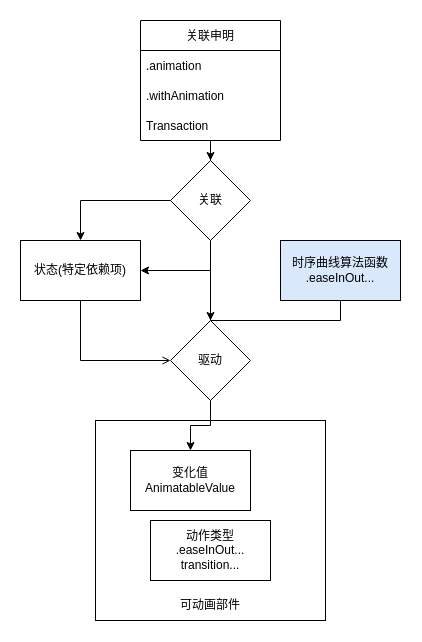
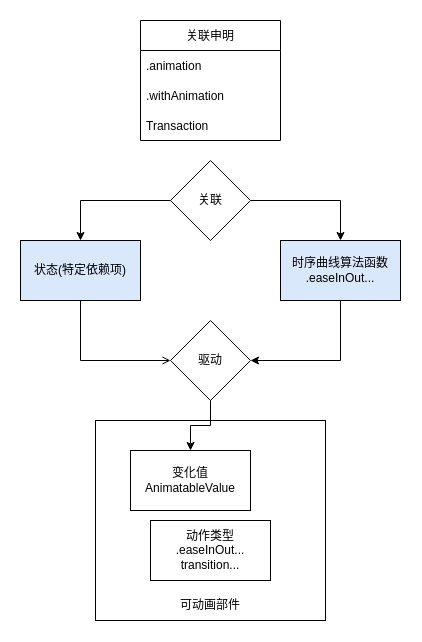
- <mxCell id="3" value="" style="edgeStyle=orthogonalEdgeStyle;rounded=0;orthogonalLoop=1;jettySize=auto;html=1;" edge="1" parent="1" source="4" target="16"><mxGeometry relative="1" as="geometry" /></mxCell>
- <mxCell id="15" style="edgeStyle=orthogonalEdgeStyle;rounded=0;orthogonalLoop=1;jettySize=auto;html=1;" edge="1" parent="1" source="16" target="18"><mxGeometry relative="1" as="geometry" /></mxCell>
+ <mxCell id="15" style="edgeStyle=orthogonalEdgeStyle;rounded=0;orthogonalLoop=1;jettySize=auto;html=1;entryX=0.5;entryY=0;entryDx=0;entryDy=0;" edge="1" parent="1" source="16" target="11"><mxGeometry relative="1" as="geometry" /></mxCell>
- <mxCell id="9" value="状态(&lt;span style=&quot;font-size: 12px; text-align: start;&quot;&gt;特定依赖项)&lt;/span&gt;" style="rounded=0;whiteSpace=wrap;html=1;fontSize=12;fontFamily=Helvetica;" vertex="1" parent="1"><mxGeometry x="20" y="240" width="120" height="60" as="geometry" /></mxCell>
+ <mxCell id="9" value="状态(&lt;span style=&quot;font-size: 12px; text-align: start;&quot;&gt;特定依赖项)&lt;/span&gt;" style="rounded=0;whiteSpace=wrap;html=1;fontSize=12;fontFamily=Helvetica;fillColor=#dae8fc;" vertex="1" parent="1"><mxGeometry x="20" y="240" width="120" height="60" as="geometry" /></mxCell>
- <mxCell id="10" style="edgeStyle=orthogonalEdgeStyle;rounded=0;orthogonalLoop=1;jettySize=auto;html=1;exitX=0.5;exitY=1;exitDx=0;exitDy=0;" edge="1" parent="1" source="11" target="9"><mxGeometry relative="1" as="geometry" /></mxCell>
+ <mxCell id="10" style="edgeStyle=orthogonalEdgeStyle;rounded=0;orthogonalLoop=1;jettySize=auto;html=1;exitX=0.5;exitY=1;exitDx=0;exitDy=0;entryX=1;entryY=0.5;entryDx=0;entryDy=0;" edge="1" parent="1" source="11" target="18"><mxGeometry relative="1" as="geometry" /></mxCell>
